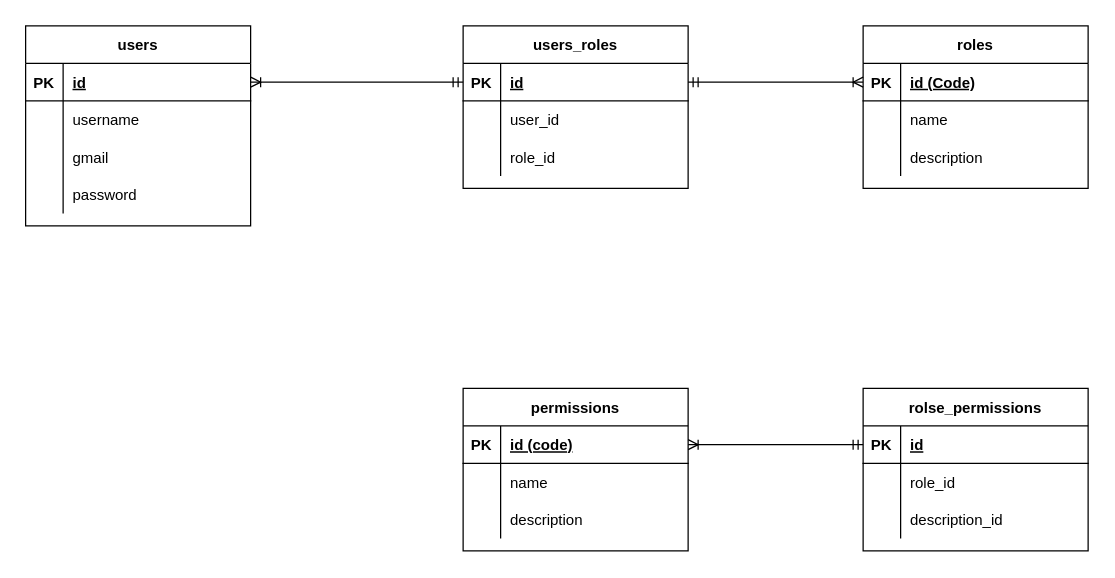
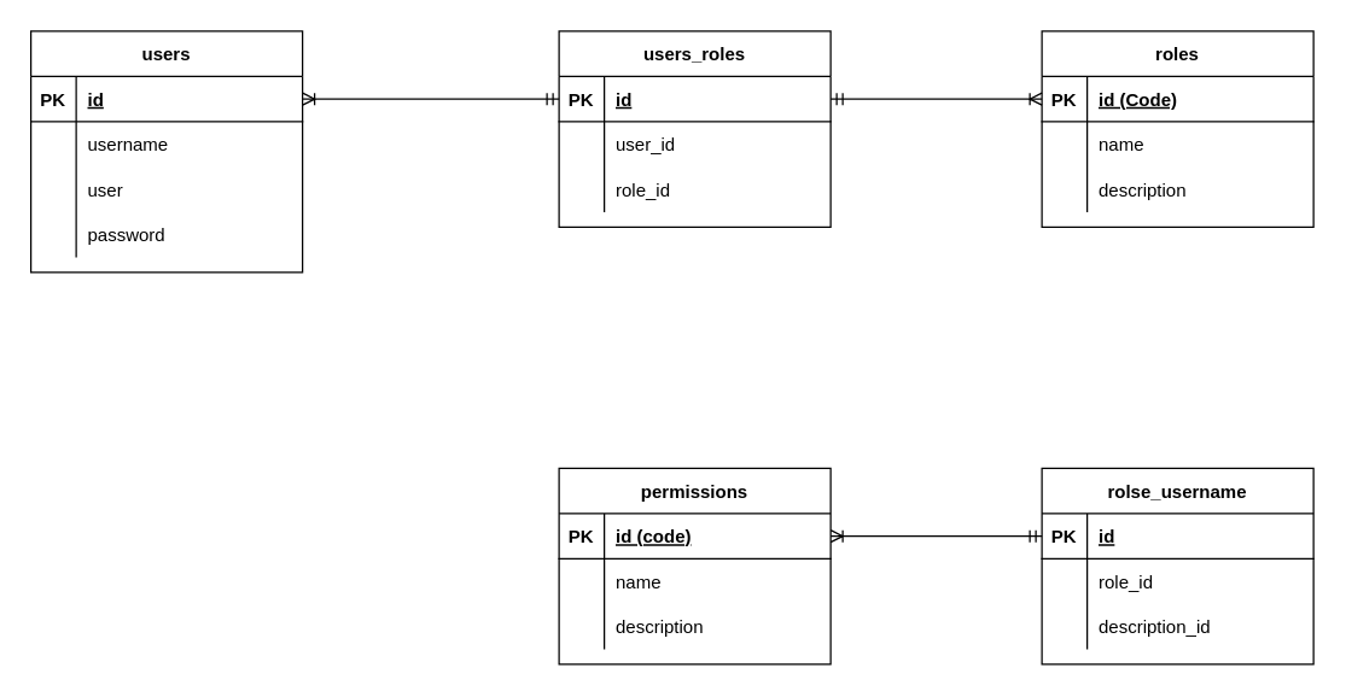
- <mxCell id="11" value="gmail" style="shape=partialRectangle;connectable=0;fillColor=none;top=0;left=0;bottom=0;right=0;align=left;spacingLeft=6;overflow=hidden;" vertex="1" parent="9"><mxGeometry x="30" width="150" height="30" as="geometry"><mxRectangle width="150" height="30" as="alternateBounds" /></mxGeometry></mxCell>
+ <mxCell id="11" value="user" style="shape=partialRectangle;connectable=0;fillColor=none;top=0;left=0;bottom=0;right=0;align=left;spacingLeft=6;overflow=hidden;" vertex="1" parent="9"><mxGeometry x="30" width="150" height="30" as="geometry"><mxRectangle width="150" height="30" as="alternateBounds" /></mxGeometry></mxCell>
- <mxCell id="35" value="rolse_permissions" style="shape=table;startSize=30;container=1;collapsible=1;childLayout=tableLayout;fixedRows=1;rowLines=0;fontStyle=1;align=center;resizeLast=1;" vertex="1" parent="1"><mxGeometry x="690" y="310" width="180" height="130" as="geometry" /></mxCell>
+ <mxCell id="35" value="rolse_username" style="shape=table;startSize=30;container=1;collapsible=1;childLayout=tableLayout;fixedRows=1;rowLines=0;fontStyle=1;align=center;resizeLast=1;" vertex="1" parent="1"><mxGeometry x="690" y="310" width="180" height="130" as="geometry" /></mxCell>
